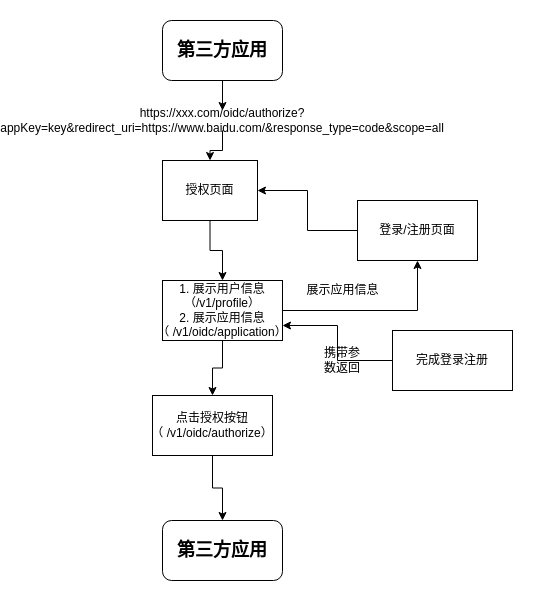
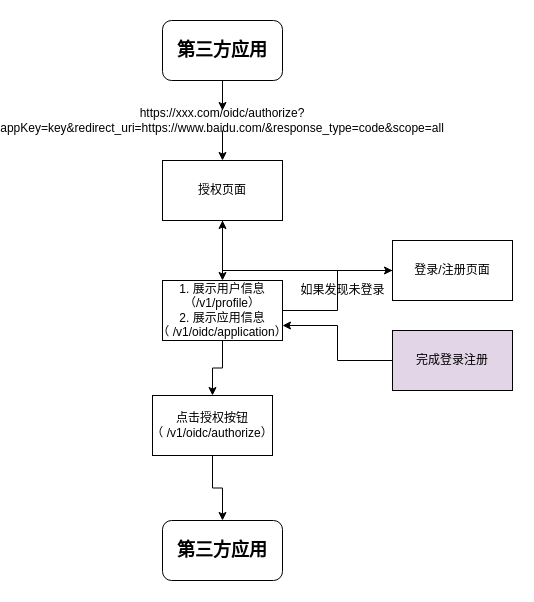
- <mxCell id="3" value="授权页面" style="rounded=0;whiteSpace=wrap;html=1;" parent="1" vertex="1"><mxGeometry x="30" y="160" width="95" height="60" as="geometry" /></mxCell>
+ <mxCell id="3" value="授权页面" style="rounded=0;whiteSpace=wrap;html=1;" parent="1" vertex="1"><mxGeometry x="30" y="160" width="120" height="60" as="geometry" /></mxCell>
- <mxCell id="13" value="登录/注册页面" style="rounded=0;whiteSpace=wrap;html=1;" parent="1" vertex="1"><mxGeometry x="225" y="200" width="120" height="60" as="geometry" /></mxCell>
+ <mxCell id="13" value="登录/注册页面" style="rounded=0;whiteSpace=wrap;html=1;" parent="1" vertex="1"><mxGeometry x="260" y="240" width="120" height="60" as="geometry" /></mxCell>
- <mxCell id="14" value="展示应用信息" style="text;html=1;align=center;verticalAlign=middle;resizable=0;points=[];autosize=1;" parent="1" vertex="1"><mxGeometry x="160" y="280" width="100" height="20" as="geometry" /></mxCell>
+ <mxCell id="14" value="如果发现未登录" style="text;html=1;align=center;verticalAlign=middle;resizable=0;points=[];autosize=1;" parent="1" vertex="1"><mxGeometry x="160" y="280" width="100" height="20" as="geometry" /></mxCell>
- <mxCell id="17" value="携带参数返回" style="text;html=1;strokeColor=none;fillColor=none;align=center;verticalAlign=middle;whiteSpace=wrap;rounded=0;" parent="1" vertex="1"><mxGeometry x="190" y="350" width="40" height="20" as="geometry" /></mxCell>
- <mxCell id="16" value="完成登录注册" style="whiteSpace=wrap;html=1;rounded=0;" parent="1" vertex="1"><mxGeometry x="260" y="330" width="120" height="60" as="geometry" /></mxCell>
+ <mxCell id="16" value="完成登录注册" style="whiteSpace=wrap;html=1;rounded=0;fillColor=#e1d5e7;" parent="1" vertex="1"><mxGeometry x="260" y="330" width="120" height="60" as="geometry" /></mxCell>
